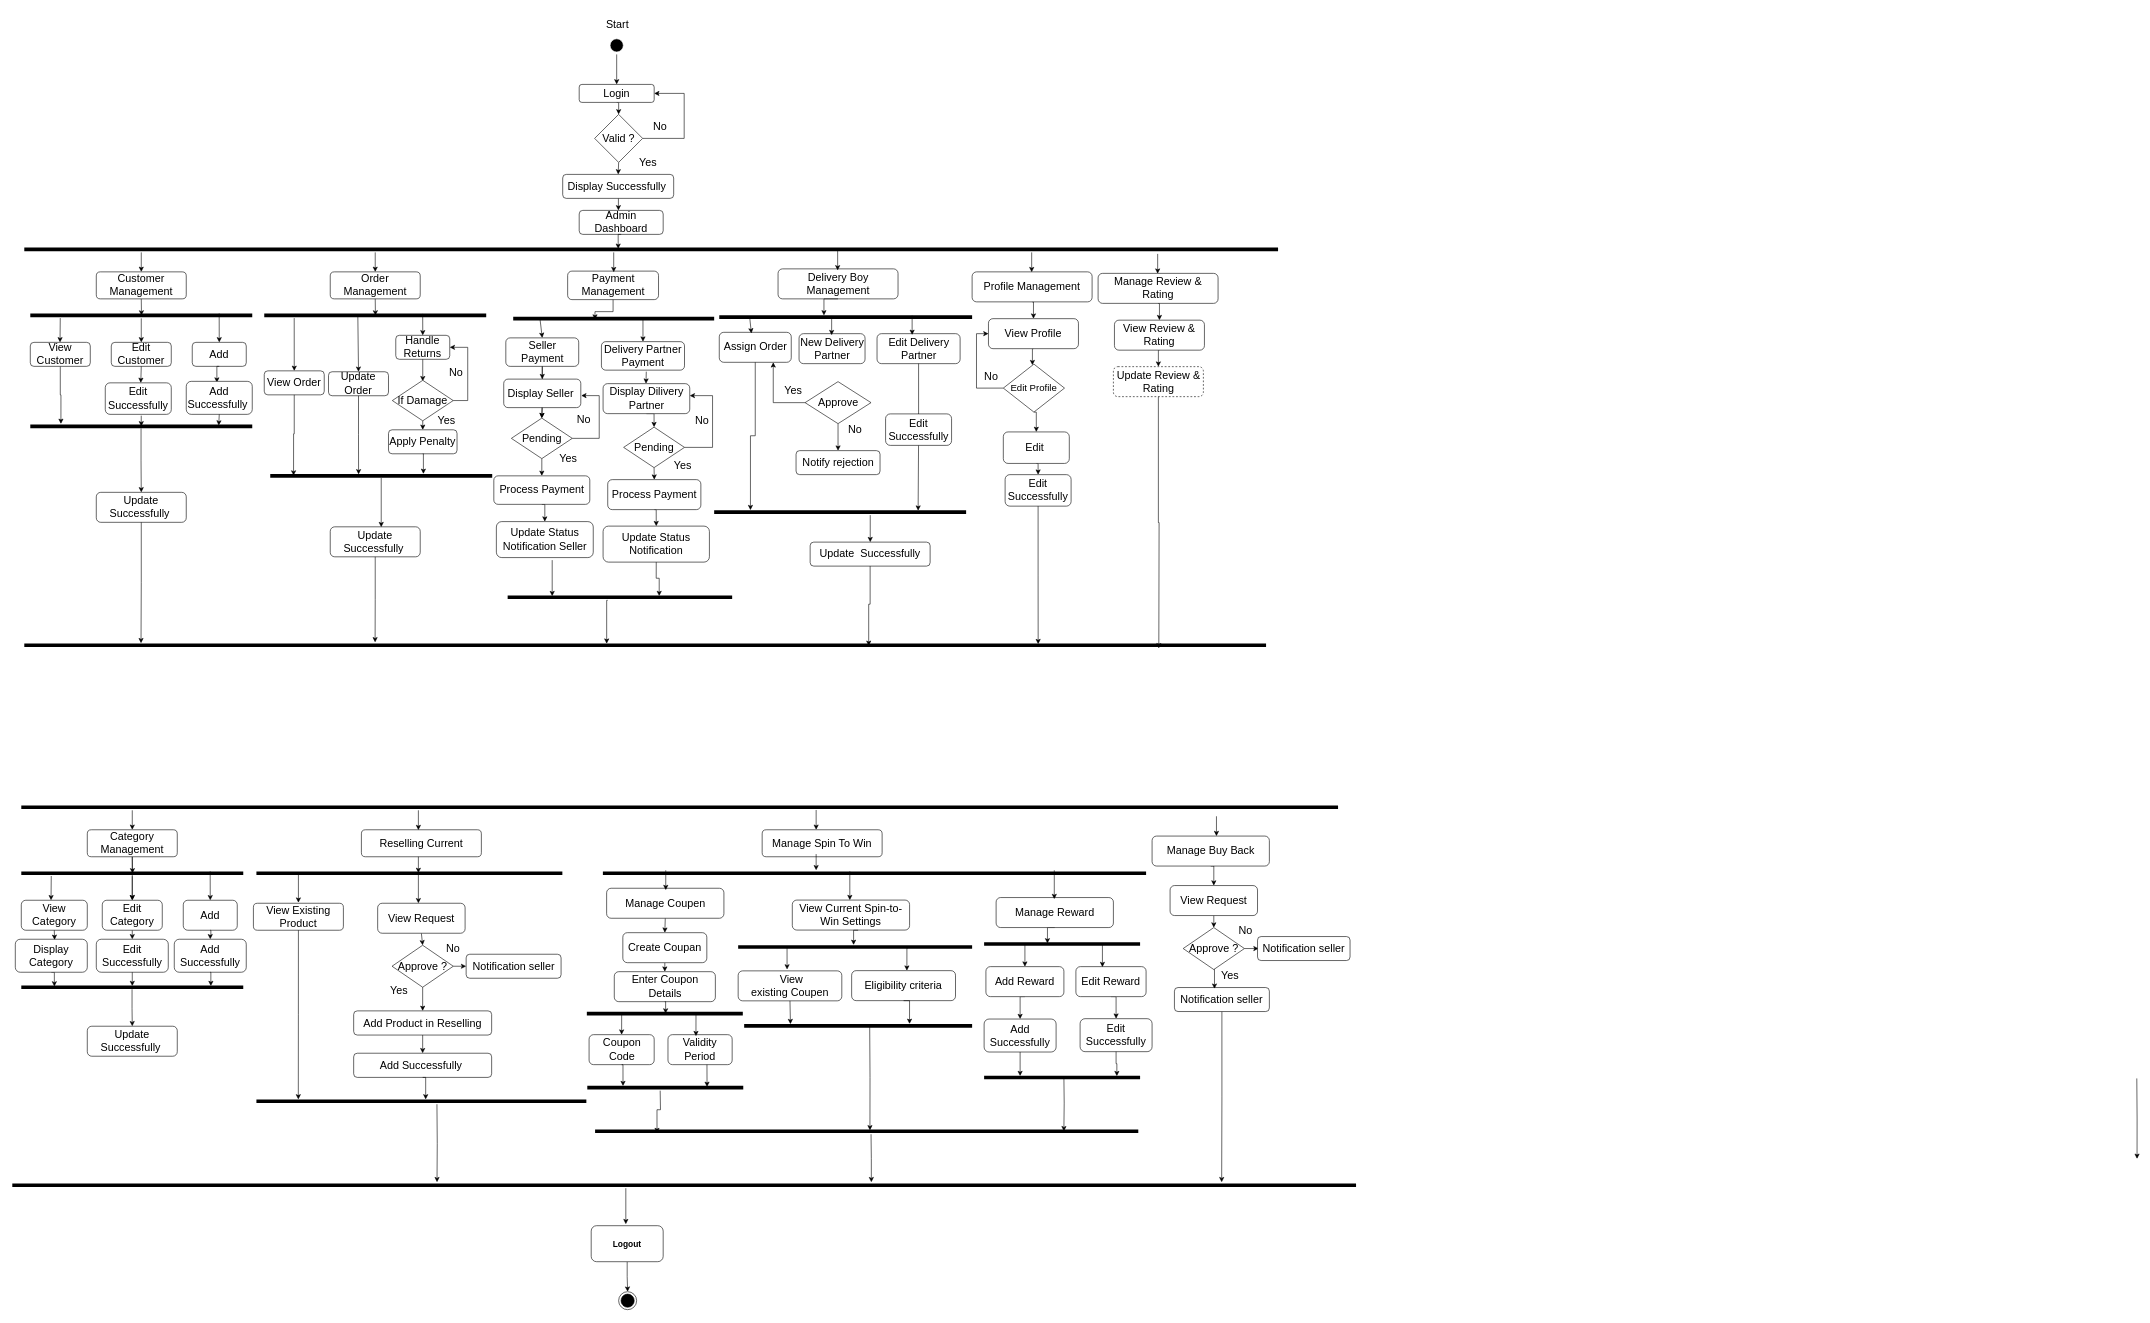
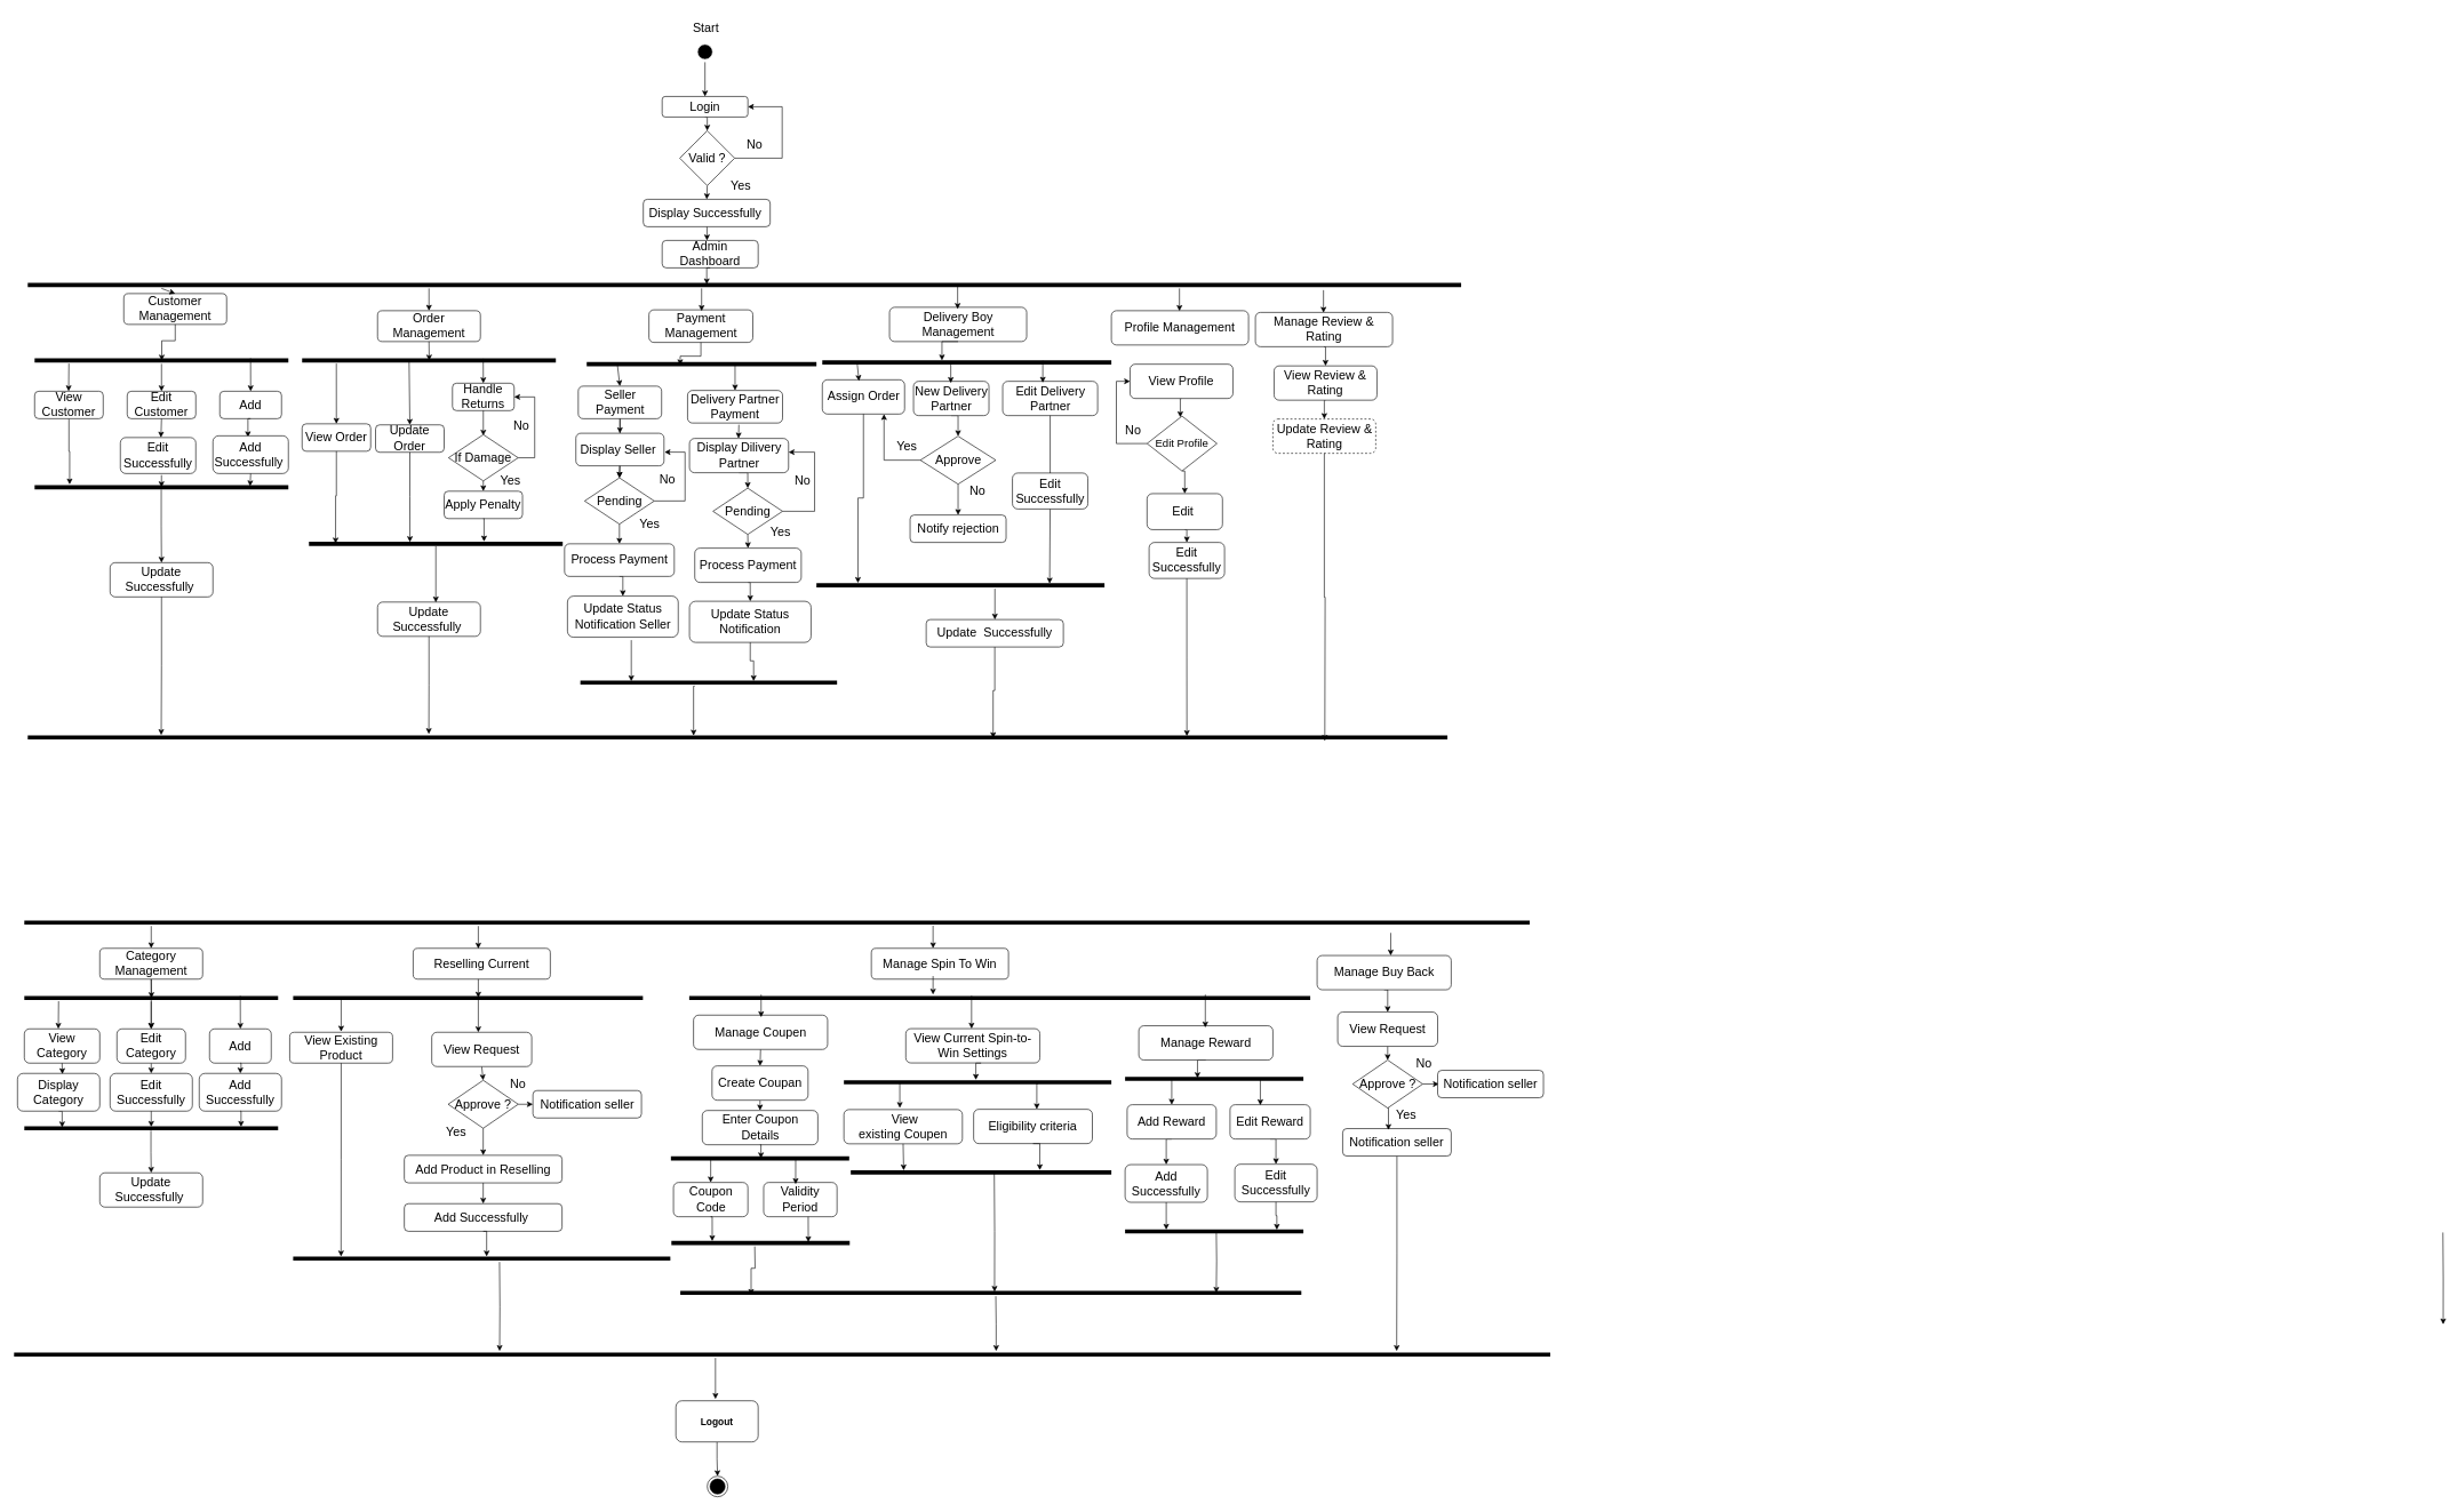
- <mxCell id="48" value="&lt;h3&gt;&lt;span style=&quot;font-weight: normal;&quot;&gt;&lt;font style=&quot;font-size: 18px;&quot;&gt;Customer Management&lt;/font&gt;&lt;/span&gt;&lt;/h3&gt;" style="rounded=1;whiteSpace=wrap;html=1;" vertex="1" parent="1"><mxGeometry x="160" y="452.5" width="150" height="45" as="geometry" /></mxCell>
+ <mxCell id="48" value="&lt;h3&gt;&lt;span style=&quot;font-weight: normal;&quot;&gt;&lt;font style=&quot;font-size: 18px;&quot;&gt;Customer Management&lt;/font&gt;&lt;/span&gt;&lt;/h3&gt;" style="rounded=1;whiteSpace=wrap;html=1;" vertex="1" parent="1"><mxGeometry x="180" y="427.5" width="150" height="45" as="geometry" /></mxCell>
- <mxCell id="179" style="edgeStyle=orthogonalEdgeStyle;rounded=0;orthogonalLoop=1;jettySize=auto;html=1;exitX=0.5;exitY=1;exitDx=0;exitDy=0;entryX=0.5;entryY=0;entryDx=0;entryDy=0;" edge="1" parent="1" source="180" target="183"><mxGeometry relative="1" as="geometry" /></mxCell>
+ <mxCell id="71" style="edgeStyle=orthogonalEdgeStyle;rounded=0;orthogonalLoop=1;jettySize=auto;html=1;exitX=0.5;exitY=1;exitDx=0;exitDy=0;entryX=0.5;entryY=0;entryDx=0;entryDy=0;" edge="1" parent="1" source="72" target="77"><mxGeometry relative="1" as="geometry" /></mxCell>
